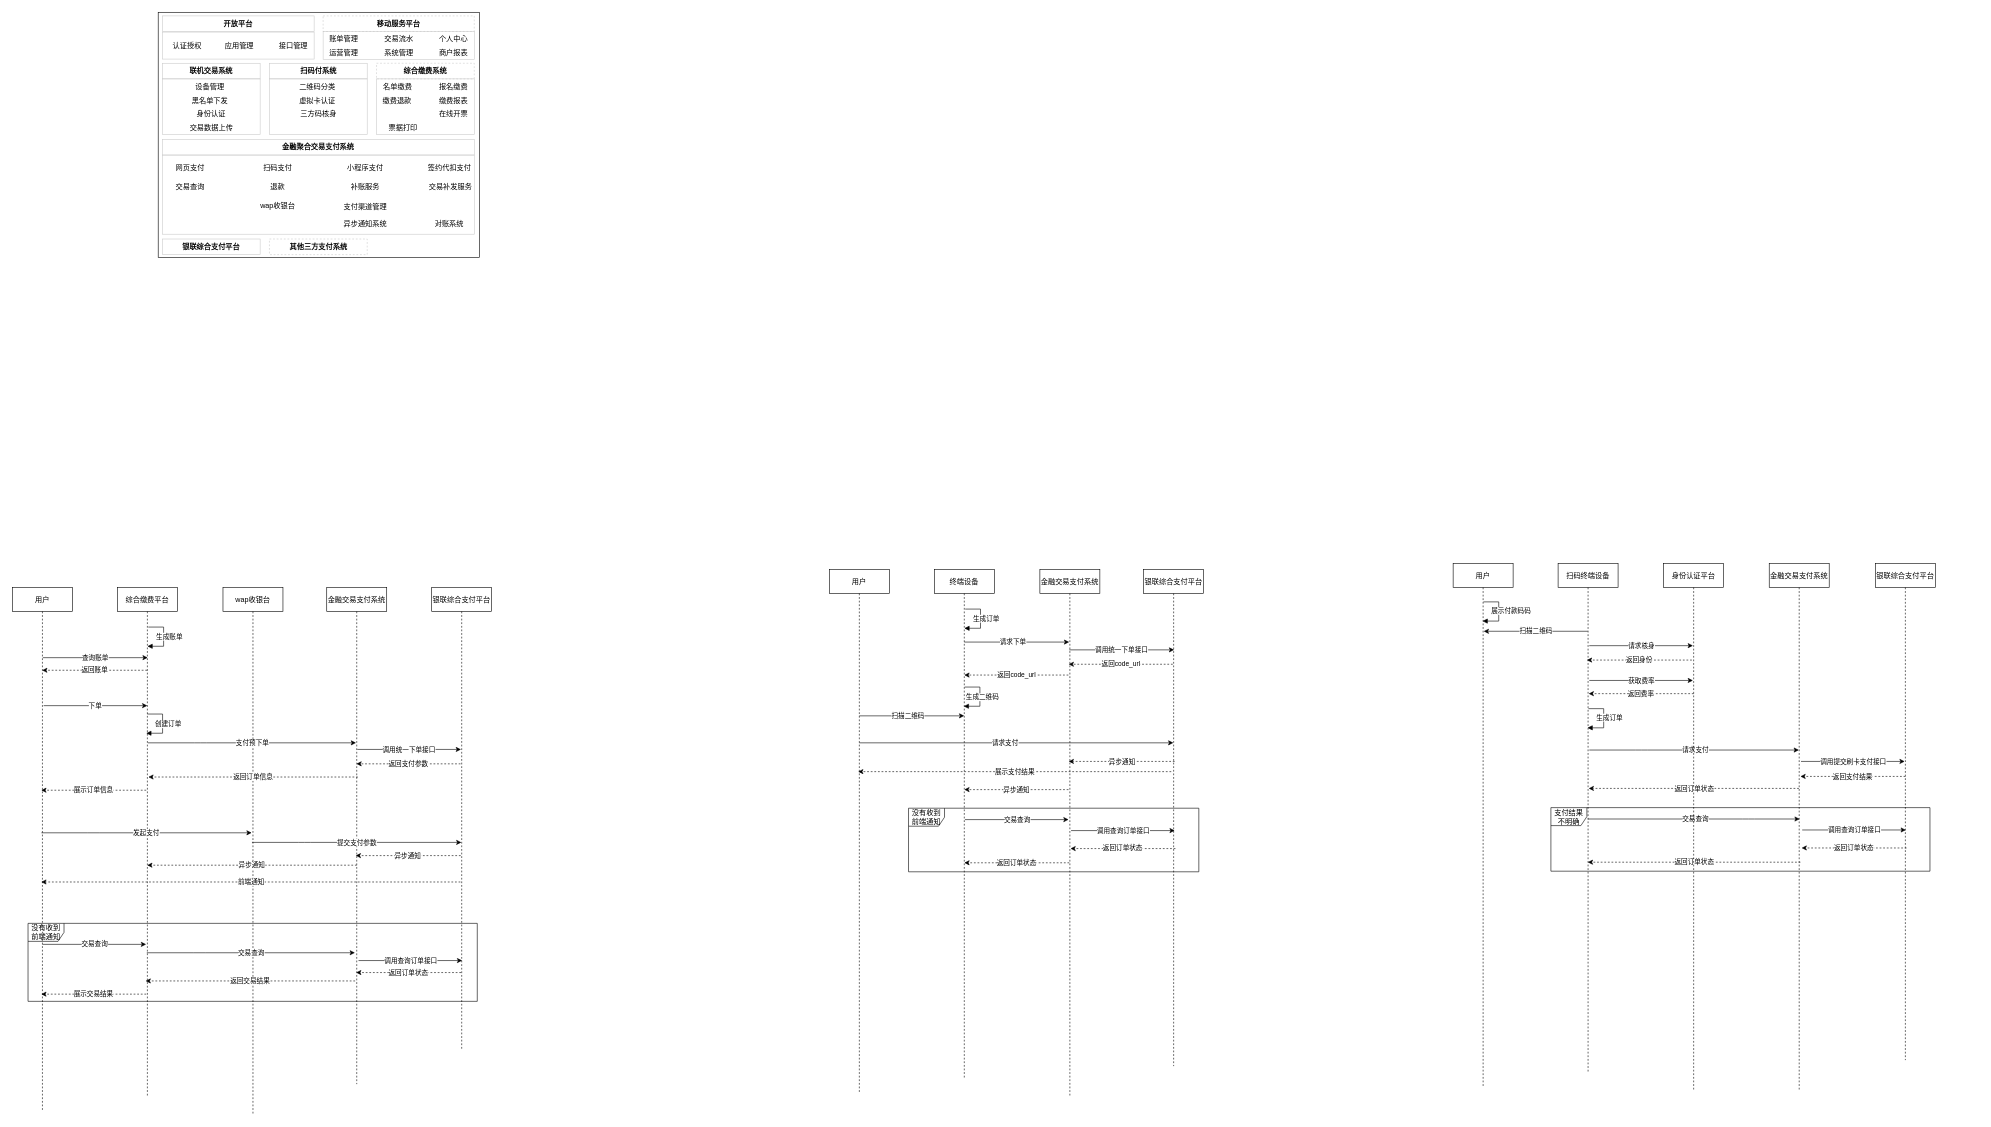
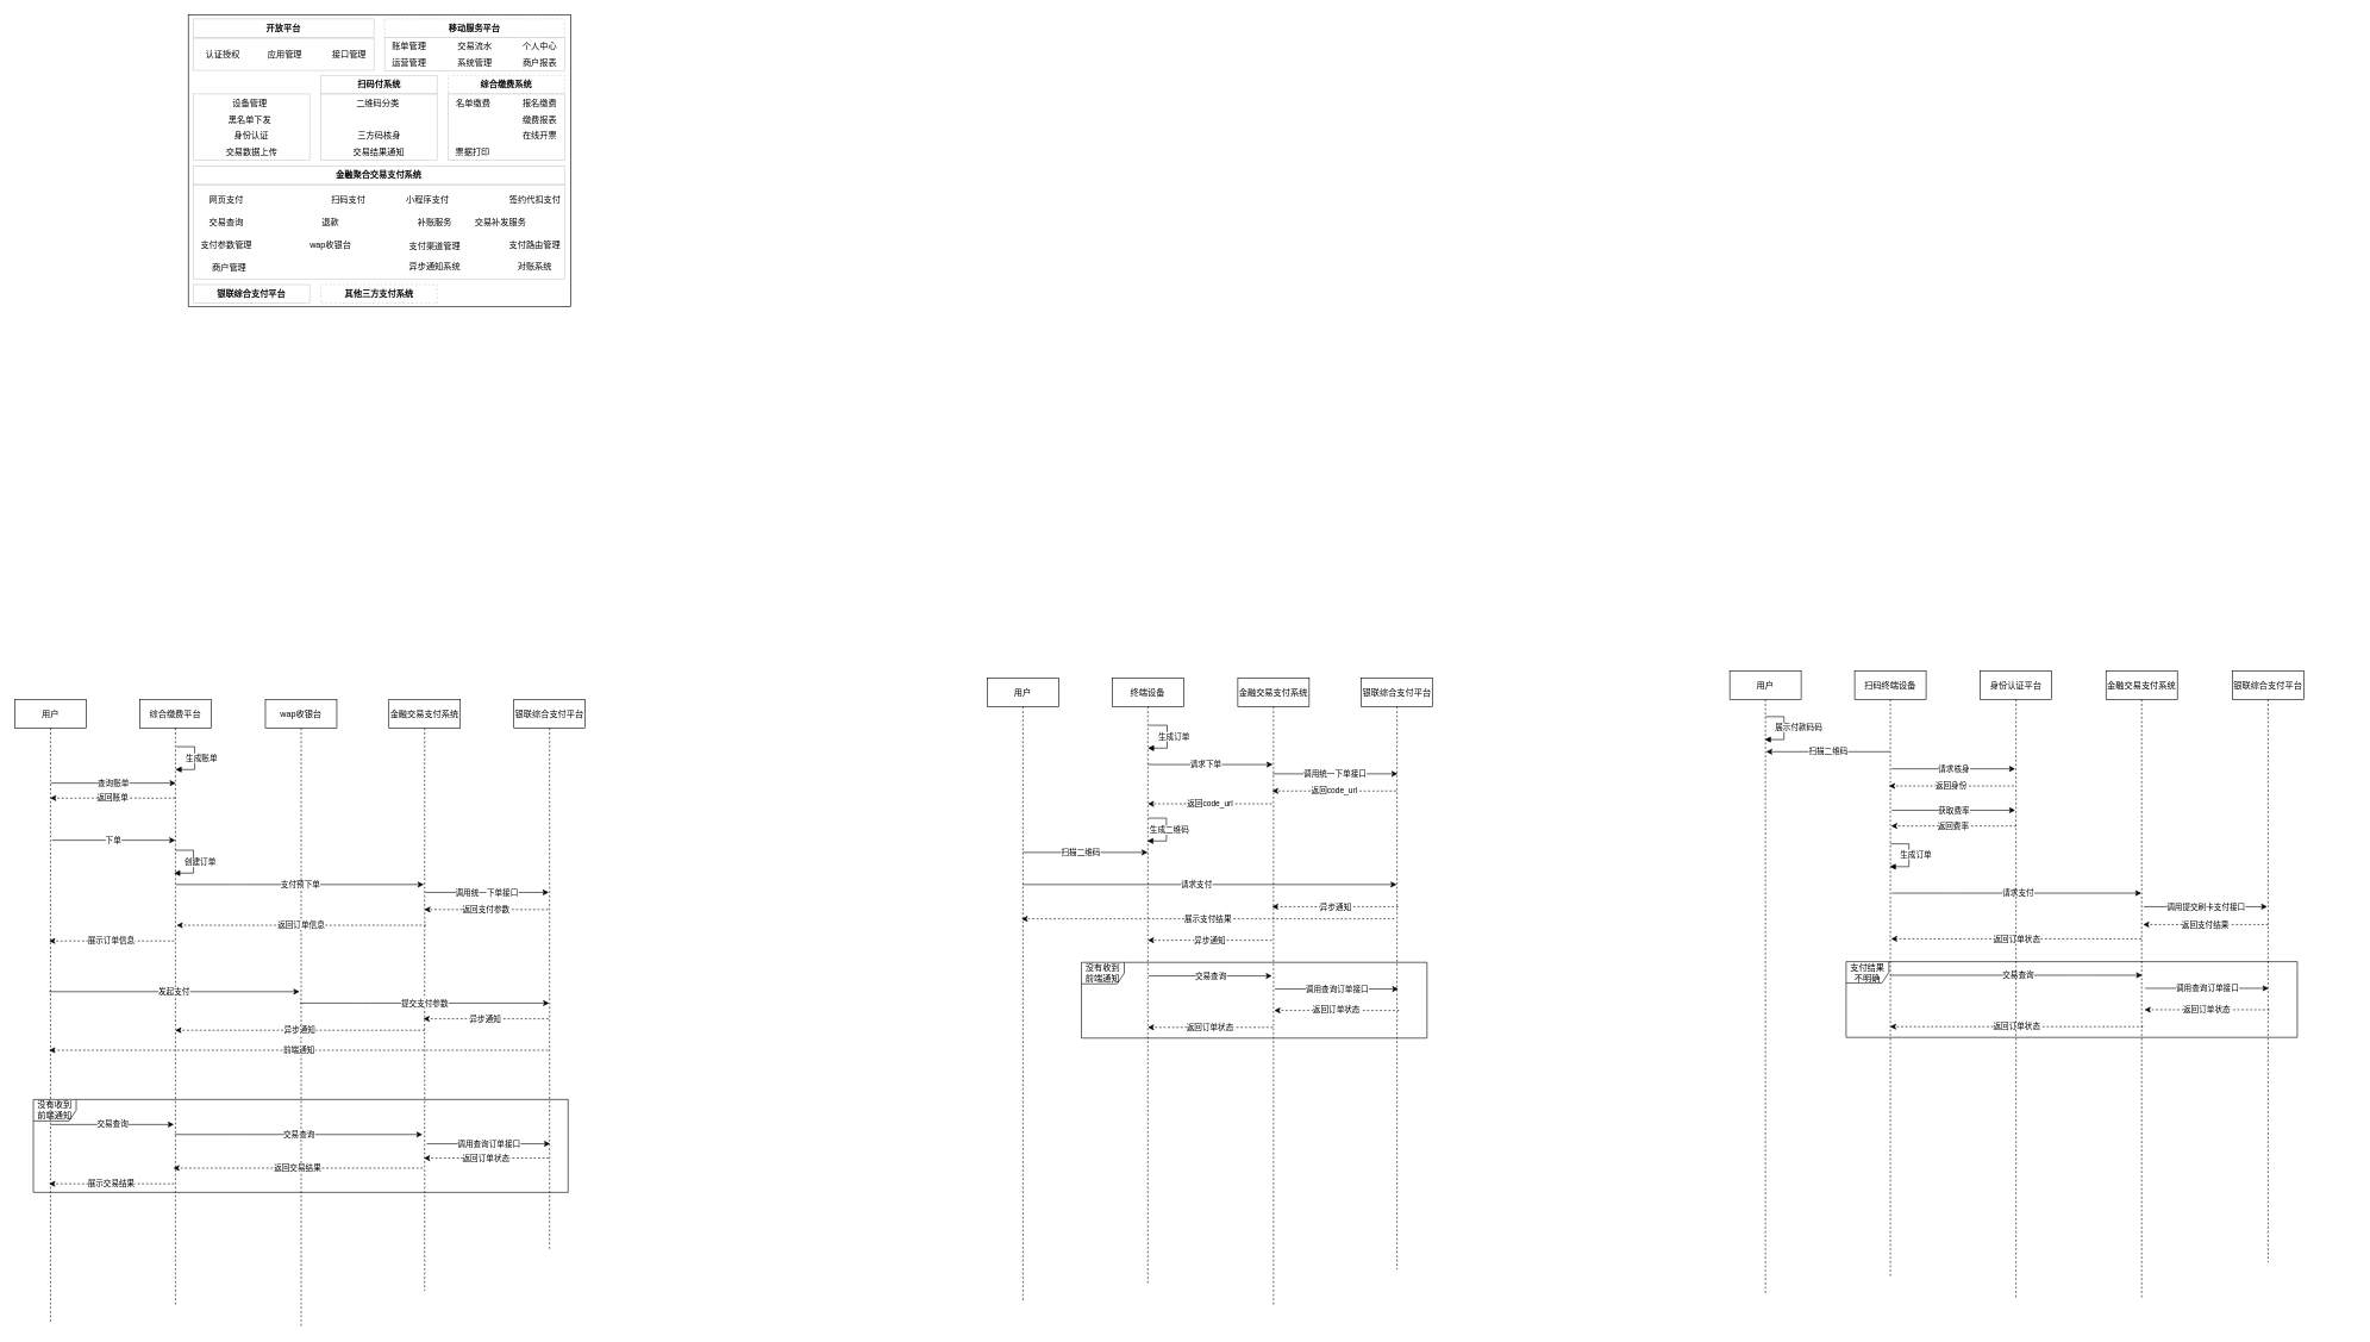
- <mxCell id="38" value="联机交易系统" style="rounded=0;whiteSpace=wrap;html=1;fontStyle=1;fillColor=none;strokeColor=#CCCCCC;" parent="1" vertex="1"><mxGeometry x="270" y="105" width="163" height="26" as="geometry" /></mxCell>
- <mxCell id="33" value="虚拟卡认证" style="text;html=1;strokeColor=none;fillColor=none;align=center;verticalAlign=middle;whiteSpace=wrap;rounded=0;" parent="1" vertex="1"><mxGeometry x="493.5" y="157" width="69" height="19" as="geometry" /></mxCell>
- <mxCell id="20" value="缴费退款" style="text;html=1;strokeColor=none;fillColor=none;align=center;verticalAlign=middle;whiteSpace=wrap;rounded=0;" parent="1" vertex="1"><mxGeometry x="626.5" y="157" width="69" height="19" as="geometry" /></mxCell>
+ <mxCell id="31" value="交易结果通知" style="text;html=1;strokeColor=none;fillColor=none;align=center;verticalAlign=middle;whiteSpace=wrap;rounded=0;" parent="1" vertex="1"><mxGeometry x="490" y="203" width="80" height="19" as="geometry" /></mxCell>
- <mxCell id="22" value="票据打印" style="text;html=1;strokeColor=none;fillColor=none;align=center;verticalAlign=middle;whiteSpace=wrap;rounded=0;" parent="1" vertex="1"><mxGeometry x="636.5" y="203" width="69" height="19" as="geometry" /></mxCell>
+ <mxCell id="22" value="票据打印" style="text;html=1;strokeColor=none;fillColor=none;align=center;verticalAlign=middle;whiteSpace=wrap;rounded=0;" parent="1" vertex="1"><mxGeometry x="626.5" y="203" width="69" height="19" as="geometry" /></mxCell>
- <mxCell id="7" value="扫码支付" style="text;html=1;strokeColor=none;fillColor=none;align=center;verticalAlign=middle;whiteSpace=wrap;rounded=0;" parent="1" vertex="1"><mxGeometry x="428" y="269" width="69" height="19" as="geometry" /></mxCell>
+ <mxCell id="7" value="扫码支付" style="text;html=1;strokeColor=none;fillColor=none;align=center;verticalAlign=middle;whiteSpace=wrap;rounded=0;" parent="1" vertex="1"><mxGeometry x="453" y="269" width="69" height="19" as="geometry" /></mxCell>
- <mxCell id="8" value="小程序支付" style="text;html=1;strokeColor=none;fillColor=none;align=center;verticalAlign=middle;whiteSpace=wrap;rounded=0;" parent="1" vertex="1"><mxGeometry x="574" y="269" width="69" height="19" as="geometry" /></mxCell>
+ <mxCell id="8" value="小程序支付" style="text;html=1;strokeColor=none;fillColor=none;align=center;verticalAlign=middle;whiteSpace=wrap;rounded=0;" parent="1" vertex="1"><mxGeometry x="564" y="269" width="69" height="19" as="geometry" /></mxCell>
- <mxCell id="12" value="交易补发服务" style="text;html=1;strokeColor=none;fillColor=none;align=center;verticalAlign=middle;whiteSpace=wrap;rounded=0;" parent="1" vertex="1"><mxGeometry x="711" y="301" width="79" height="19" as="geometry" /></mxCell>
+ <mxCell id="12" value="交易补发服务" style="text;html=1;strokeColor=none;fillColor=none;align=center;verticalAlign=middle;whiteSpace=wrap;rounded=0;" parent="1" vertex="1"><mxGeometry x="661" y="301" width="79" height="19" as="geometry" /></mxCell>
+ <mxCell id="25" value="支付参数管理" style="text;html=1;strokeColor=none;fillColor=none;align=center;verticalAlign=middle;whiteSpace=wrap;rounded=0;" parent="1" vertex="1"><mxGeometry x="277" y="333" width="79" height="19" as="geometry" /></mxCell>
+ <mxCell id="16" value="支付路由管理" style="text;html=1;strokeColor=none;fillColor=none;align=center;verticalAlign=middle;whiteSpace=wrap;rounded=0;" parent="1" vertex="1"><mxGeometry x="708.5" y="333" width="79" height="19" as="geometry" /></mxCell>
+ <mxCell id="13" value="商户管理" style="text;html=1;strokeColor=none;fillColor=none;align=center;verticalAlign=middle;whiteSpace=wrap;rounded=0;" parent="1" vertex="1"><mxGeometry x="280.5" y="365" width="79" height="19" as="geometry" /></mxCell>
